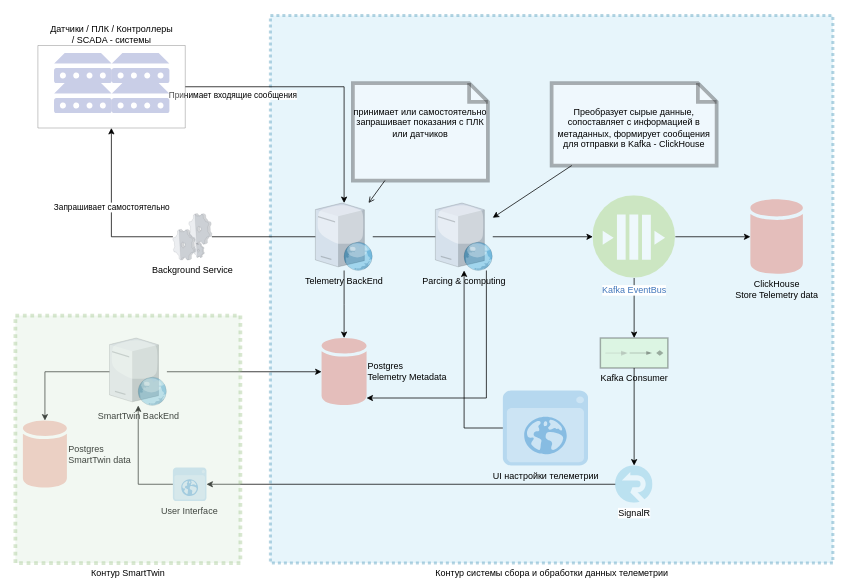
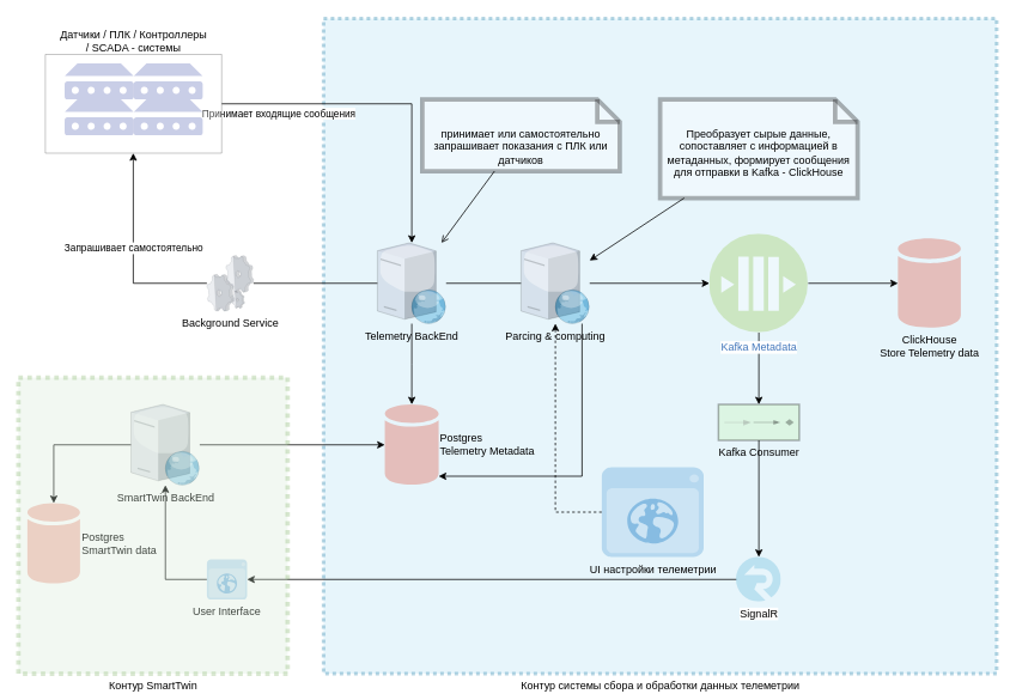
- <mxCell id="34" value="принимает или самостоятельно запрашивает показания с ПЛК или датчиков" style="shape=note2;boundedLbl=1;whiteSpace=wrap;html=1;size=25;verticalAlign=top;align=center;fontSize=12;strokeWidth=5;gradientColor=none;opacity=30;" parent="1" vertex="1"><mxGeometry x="470" y="110" width="180" height="130" as="geometry" /></mxCell>
+ <mxCell id="34" value="принимает или самостоятельно запрашивает показания с ПЛК или датчиков" style="shape=note2;boundedLbl=1;whiteSpace=wrap;html=1;size=25;verticalAlign=top;align=center;fontSize=12;strokeWidth=5;gradientColor=none;opacity=30;" parent="1" vertex="1"><mxGeometry x="470" y="110" width="220" height="80" as="geometry" /></mxCell>
- <mxCell id="8" value="Kafka EventBus" style="aspect=fixed;perimeter=ellipsePerimeter;html=1;align=center;shadow=0;dashed=0;fontColor=#4277BB;labelBackgroundColor=#ffffff;fontSize=12;spacingTop=3;image;image=img/lib/ibm/blockchain/message_bus.svg;strokeWidth=5;gradientColor=none;opacity=30;" parent="1" vertex="1"><mxGeometry x="790" y="260" width="110" height="110" as="geometry" /></mxCell>
+ <mxCell id="8" value="Kafka Metadata" style="aspect=fixed;perimeter=ellipsePerimeter;html=1;align=center;shadow=0;dashed=0;fontColor=#4277BB;labelBackgroundColor=#ffffff;fontSize=12;spacingTop=3;image;image=img/lib/ibm/blockchain/message_bus.svg;strokeWidth=5;gradientColor=none;opacity=30;" parent="1" vertex="1"><mxGeometry x="790" y="260" width="110" height="110" as="geometry" /></mxCell>
- <mxCell id="42" style="edgeStyle=orthogonalEdgeStyle;rounded=0;orthogonalLoop=1;jettySize=auto;html=1;strokeWidth=1;" edge="1" parent="1" source="43" target="26"><mxGeometry relative="1" as="geometry" /></mxCell>
+ <mxCell id="42" style="edgeStyle=orthogonalEdgeStyle;rounded=0;orthogonalLoop=1;jettySize=auto;html=1;strokeWidth=1;dashed=1;" edge="1" parent="1" source="43" target="26"><mxGeometry relative="1" as="geometry" /></mxCell>
